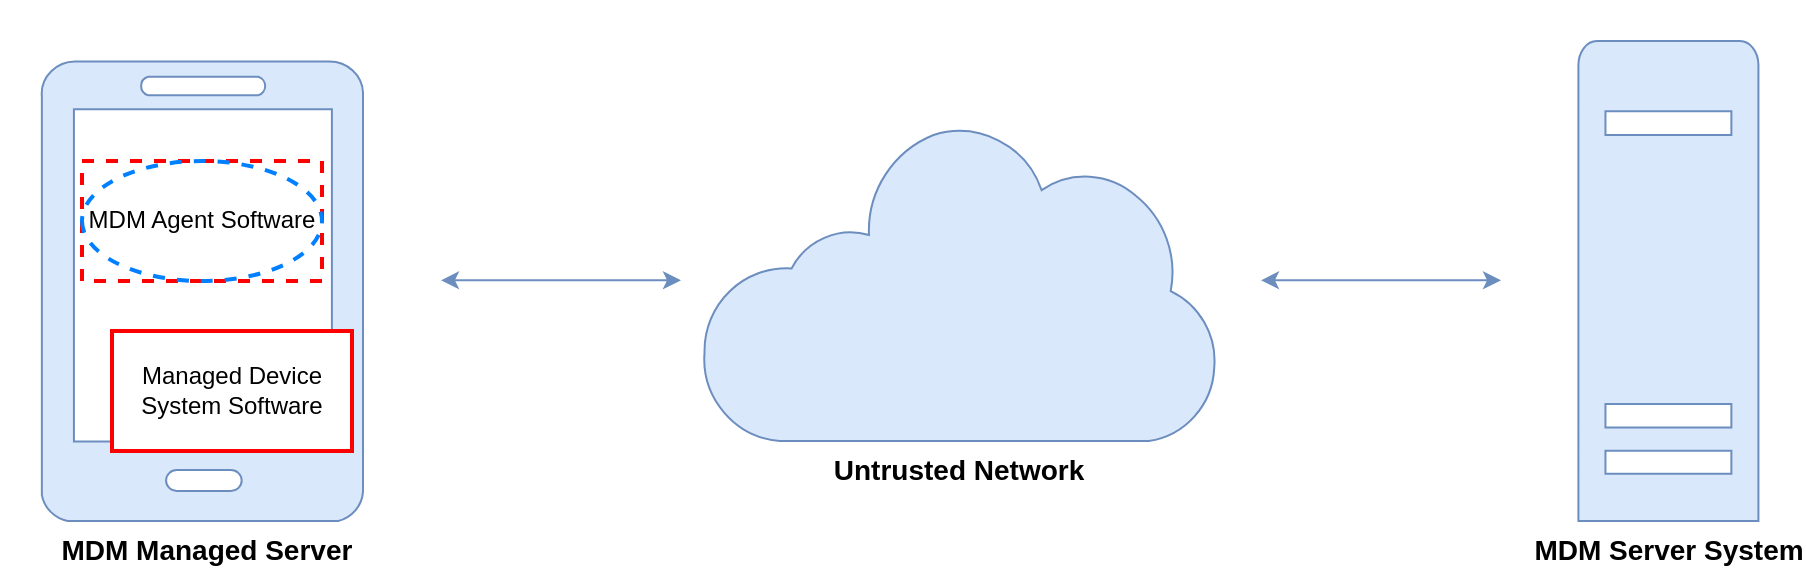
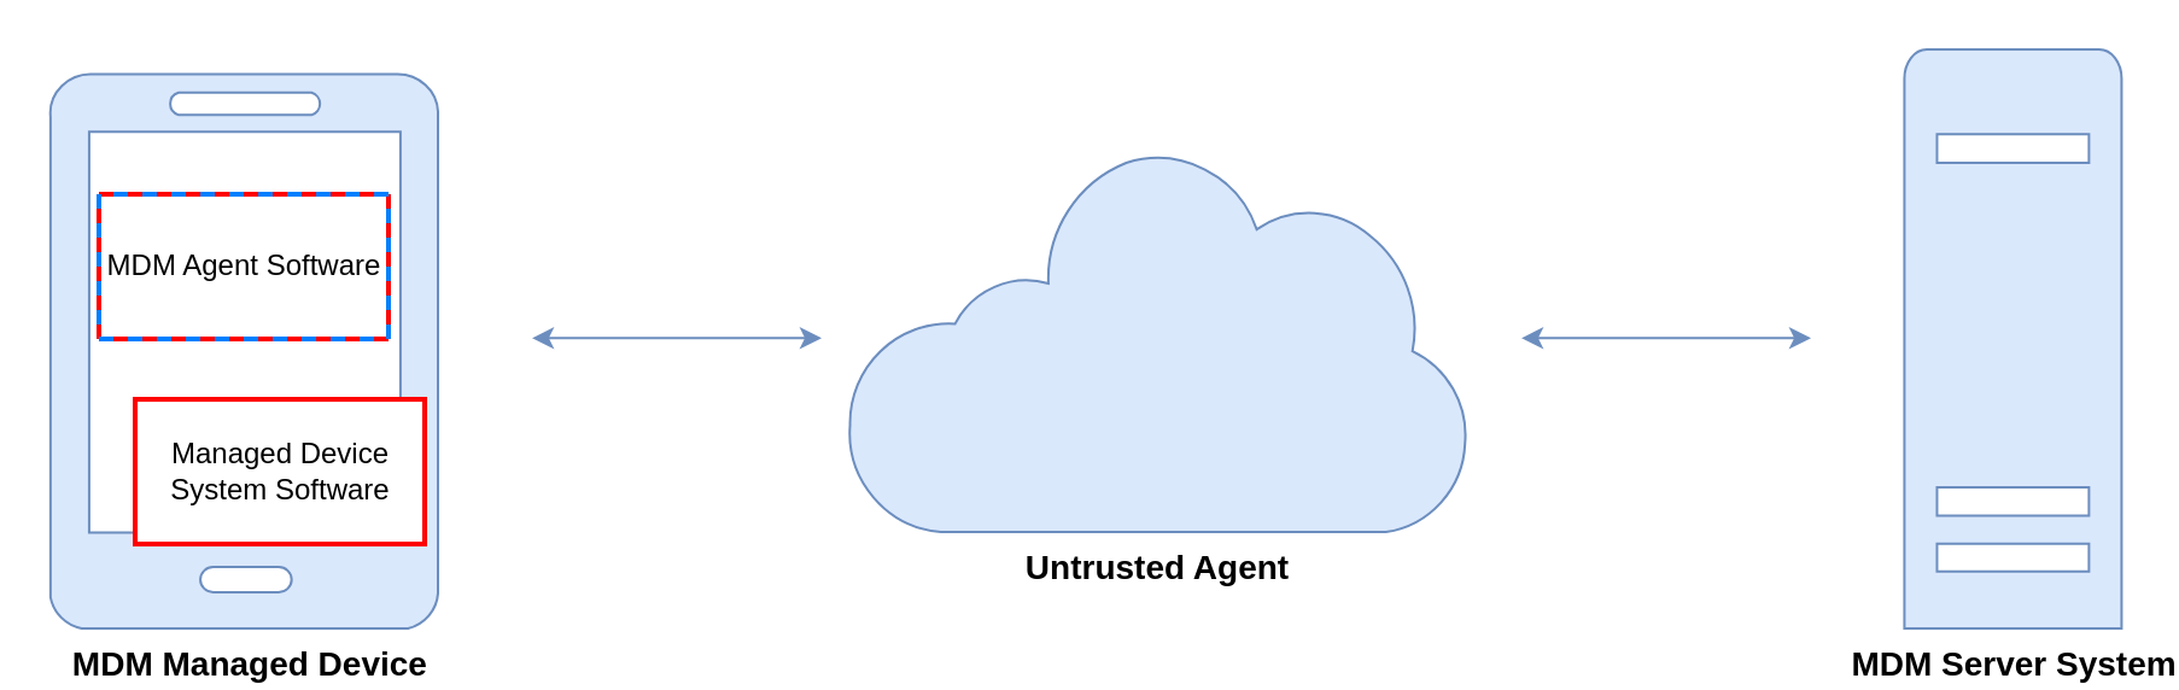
- <mxCell id="8" value="MDM Agent Software" style="ellipse;whiteSpace=wrap;html=1;strokeColor=#007FFF;strokeWidth=2;perimeterSpacing=0;glass=0;shadow=0;direction=west;flipH=0;flipV=1;dashed=1;fillColor=none;" vertex="1" parent="1"><mxGeometry x="40.5" y="80" width="120" height="60" as="geometry" /></mxCell>
+ <mxCell id="8" value="MDM Agent Software" style="rounded=0;whiteSpace=wrap;html=1;strokeColor=#007FFF;strokeWidth=2;perimeterSpacing=0;glass=0;shadow=0;direction=west;flipH=0;flipV=1;dashed=1;fillColor=none;" vertex="1" parent="1"><mxGeometry x="40.5" y="80" width="120" height="60" as="geometry" /></mxCell>
- <mxCell id="2" value="&lt;font style=&quot;font-size: 14px;&quot;&gt;&lt;b&gt;Untrusted Network&lt;/b&gt;&lt;/font&gt;" style="sketch=0;aspect=fixed;pointerEvents=1;shadow=0;dashed=0;html=1;labelPosition=center;verticalLabelPosition=bottom;verticalAlign=top;align=center;shape=mxgraph.mscae.enterprise.internet;fillColor=#dae8fc;strokeColor=#6c8ebf;" vertex="1" parent="1"><mxGeometry x="350" y="60" width="258.07" height="160" as="geometry" /></mxCell>
+ <mxCell id="2" value="&lt;font style=&quot;font-size: 14px;&quot;&gt;&lt;b&gt;Untrusted Agent&lt;/b&gt;&lt;/font&gt;" style="sketch=0;aspect=fixed;pointerEvents=1;shadow=0;dashed=0;html=1;labelPosition=center;verticalLabelPosition=bottom;verticalAlign=top;align=center;shape=mxgraph.mscae.enterprise.internet;fillColor=#dae8fc;strokeColor=#6c8ebf;" vertex="1" parent="1"><mxGeometry x="350" y="60" width="258.07" height="160" as="geometry" /></mxCell>
- <mxCell id="3" value="&lt;font style=&quot;font-size: 14px;&quot;&gt;&lt;b&gt;&amp;nbsp;MDM Managed Server&lt;/b&gt;&lt;/font&gt;" style="sketch=0;aspect=fixed;pointerEvents=1;shadow=0;dashed=0;html=1;strokeColor=#6c8ebf;labelPosition=center;verticalLabelPosition=bottom;verticalAlign=top;align=center;fillColor=#dae8fc;shape=mxgraph.azure.mobile" vertex="1" parent="1"><mxGeometry x="20" y="30" width="161" height="230" as="geometry" /></mxCell>
+ <mxCell id="3" value="&lt;font style=&quot;font-size: 14px;&quot;&gt;&lt;b&gt;&amp;nbsp;MDM Managed Device&lt;/b&gt;&lt;/font&gt;" style="sketch=0;aspect=fixed;pointerEvents=1;shadow=0;dashed=0;html=1;strokeColor=#6c8ebf;labelPosition=center;verticalLabelPosition=bottom;verticalAlign=top;align=center;fillColor=#dae8fc;shape=mxgraph.azure.mobile" vertex="1" parent="1"><mxGeometry x="20" y="30" width="161" height="230" as="geometry" /></mxCell>
